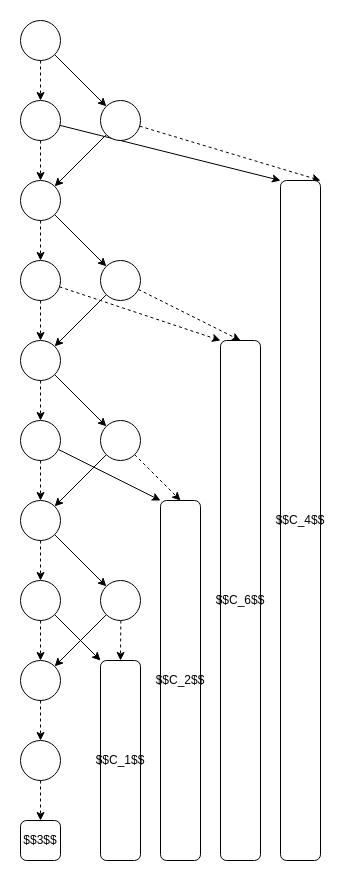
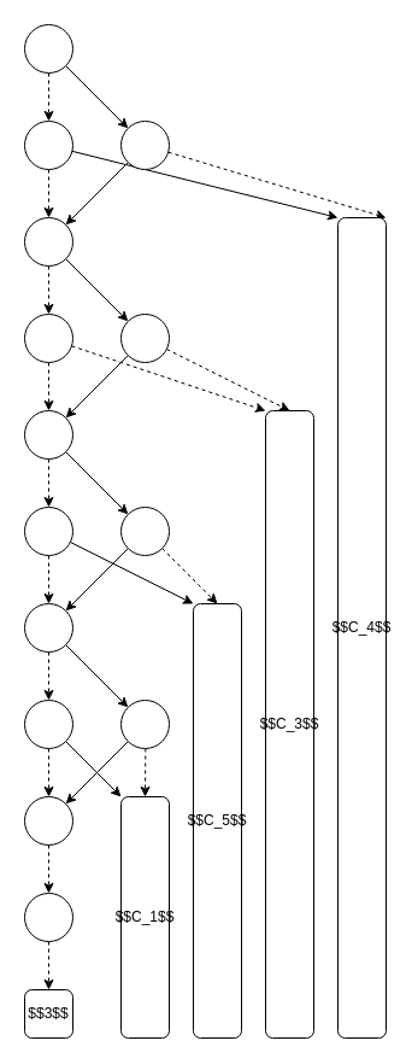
- <mxCell id="42" value="$$C_6$$" style="rounded=1;whiteSpace=wrap;html=1;" parent="1" vertex="1"><mxGeometry x="220" y="340" width="40" height="520" as="geometry" /></mxCell>
+ <mxCell id="42" value="$$C_3$$" style="rounded=1;whiteSpace=wrap;html=1;" parent="1" vertex="1"><mxGeometry x="220" y="340" width="40" height="520" as="geometry" /></mxCell>
- <mxCell id="43" value="$$C_2$$" style="rounded=1;whiteSpace=wrap;html=1;" parent="1" vertex="1"><mxGeometry x="160" y="500" width="40" height="360" as="geometry" /></mxCell>
+ <mxCell id="43" value="$$C_5$$" style="rounded=1;whiteSpace=wrap;html=1;" parent="1" vertex="1"><mxGeometry x="160" y="500" width="40" height="360" as="geometry" /></mxCell>
